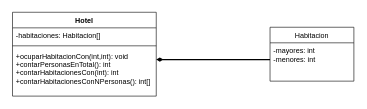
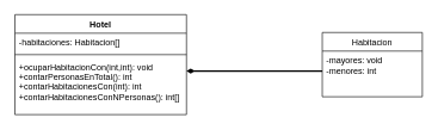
- <mxCell id="8" value="-mayores: int&#10;-menores: int" style="text;strokeColor=none;fillColor=none;align=left;verticalAlign=top;spacingLeft=4;spacingRight=4;overflow=hidden;rotatable=0;points=[[0,0.5],[1,0.5]];portConstraint=eastwest;" vertex="1" parent="7"><mxGeometry y="26" width="140" height="64" as="geometry" /></mxCell>
+ <mxCell id="8" value="-mayores: void&#10;-menores: int" style="text;strokeColor=none;fillColor=none;align=left;verticalAlign=top;spacingLeft=4;spacingRight=4;overflow=hidden;rotatable=0;points=[[0,0.5],[1,0.5]];portConstraint=eastwest;" vertex="1" parent="7"><mxGeometry y="26" width="140" height="64" as="geometry" /></mxCell>
